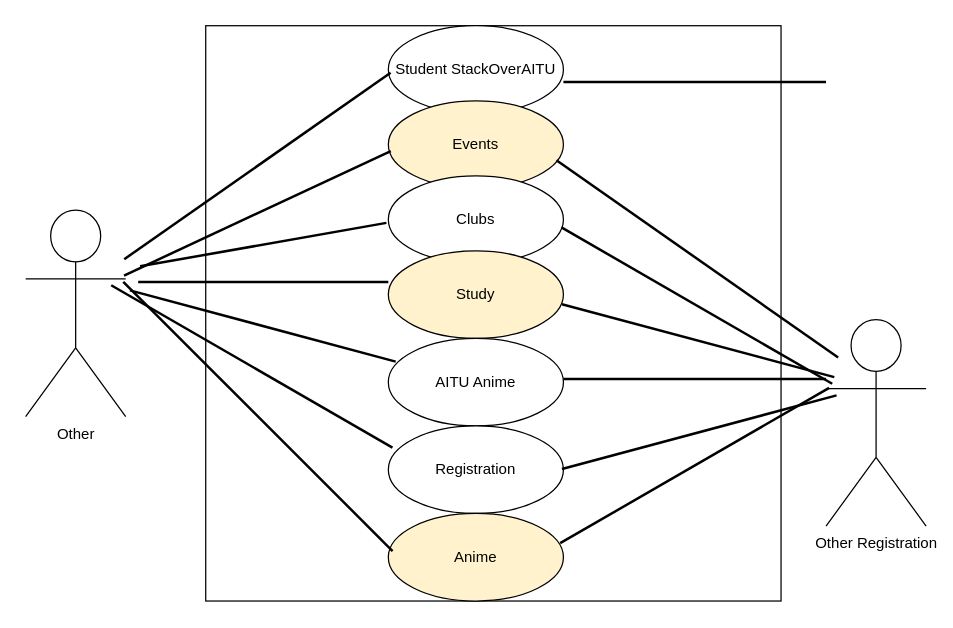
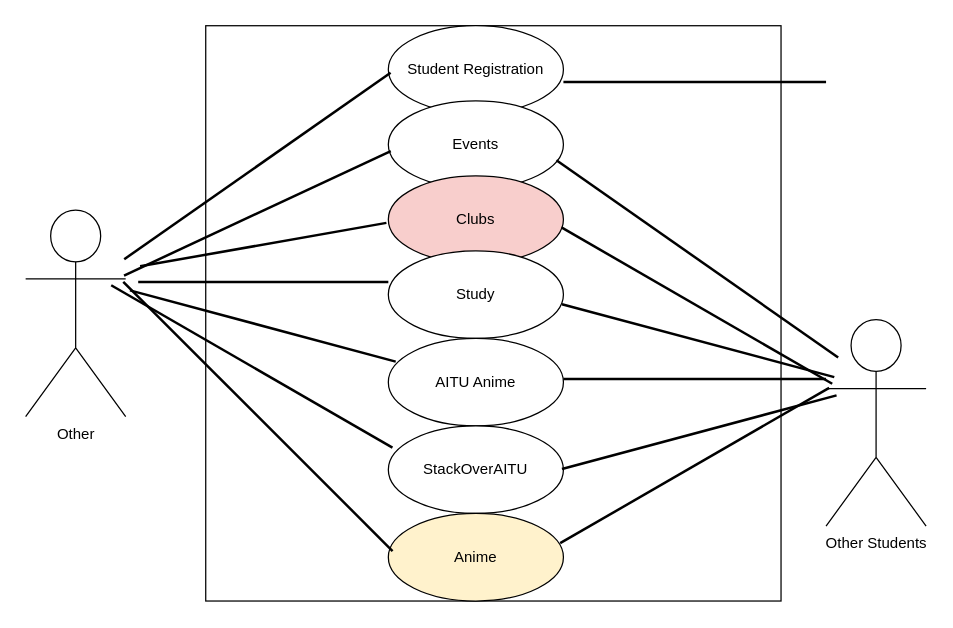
- <mxCell id="3" value="Student StackOverAITU" style="ellipse;whiteSpace=wrap;html=1;" vertex="1" parent="1"><mxGeometry x="310" y="20" width="140" height="70" as="geometry" /></mxCell>
+ <mxCell id="3" value="Student Registration" style="ellipse;whiteSpace=wrap;html=1;" vertex="1" parent="1"><mxGeometry x="310" y="20" width="140" height="70" as="geometry" /></mxCell>
- <mxCell id="4" value="Events" style="ellipse;whiteSpace=wrap;html=1;fillColor=#fff2cc;" vertex="1" parent="1"><mxGeometry x="310" y="80" width="140" height="70" as="geometry" /></mxCell>
+ <mxCell id="4" value="Events" style="ellipse;whiteSpace=wrap;html=1;" vertex="1" parent="1"><mxGeometry x="310" y="80" width="140" height="70" as="geometry" /></mxCell>
- <mxCell id="5" value="Clubs" style="ellipse;whiteSpace=wrap;html=1;" vertex="1" parent="1"><mxGeometry x="310" y="140" width="140" height="70" as="geometry" /></mxCell>
+ <mxCell id="5" value="Clubs" style="ellipse;whiteSpace=wrap;html=1;fillColor=#f8cecc;" vertex="1" parent="1"><mxGeometry x="310" y="140" width="140" height="70" as="geometry" /></mxCell>
- <mxCell id="6" value="Study" style="ellipse;whiteSpace=wrap;html=1;fillColor=#fff2cc;" vertex="1" parent="1"><mxGeometry x="310" y="200" width="140" height="70" as="geometry" /></mxCell>
+ <mxCell id="6" value="Study" style="ellipse;whiteSpace=wrap;html=1;" vertex="1" parent="1"><mxGeometry x="310" y="200" width="140" height="70" as="geometry" /></mxCell>
- <mxCell id="8" value="Registration" style="ellipse;whiteSpace=wrap;html=1;" vertex="1" parent="1"><mxGeometry x="310" y="340" width="140" height="70" as="geometry" /></mxCell>
+ <mxCell id="8" value="StackOverAITU" style="ellipse;whiteSpace=wrap;html=1;" vertex="1" parent="1"><mxGeometry x="310" y="340" width="140" height="70" as="geometry" /></mxCell>
- <mxCell id="18" value="Other Registration" style="shape=umlActor;verticalLabelPosition=bottom;verticalAlign=top;html=1;" vertex="1" parent="1"><mxGeometry x="660" y="255.09" width="80" height="165" as="geometry" /></mxCell>
+ <mxCell id="18" value="Other Students" style="shape=umlActor;verticalLabelPosition=bottom;verticalAlign=top;html=1;" vertex="1" parent="1"><mxGeometry x="660" y="255.09" width="80" height="165" as="geometry" /></mxCell>
